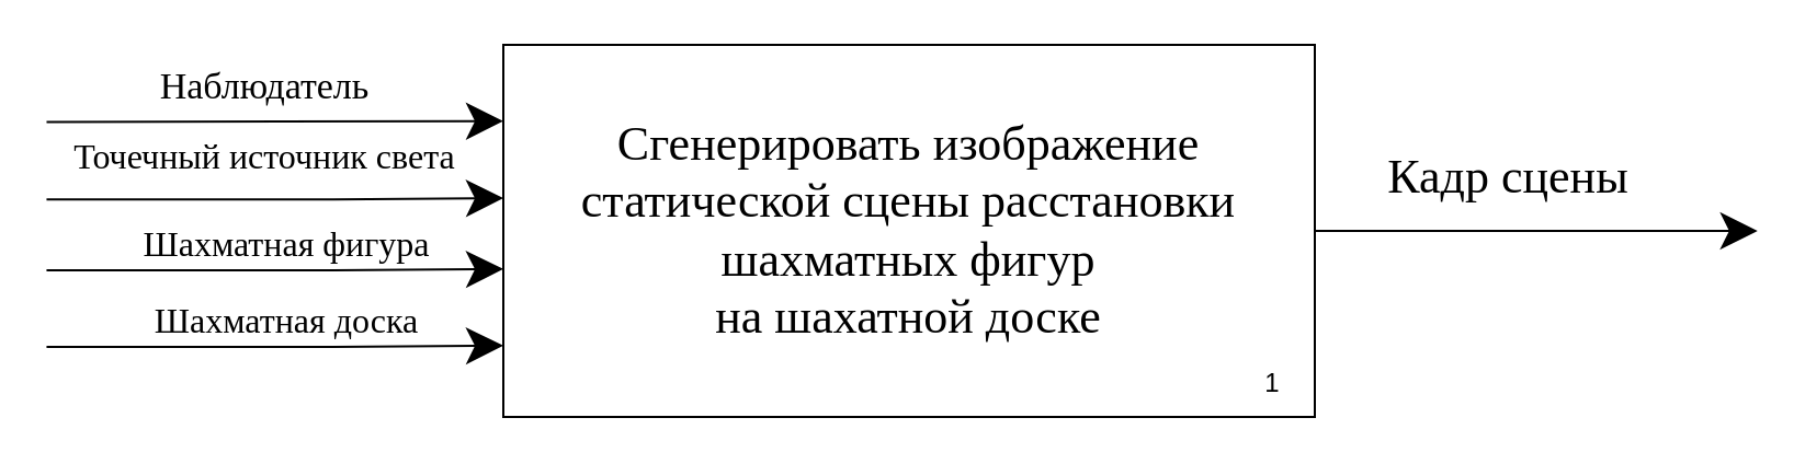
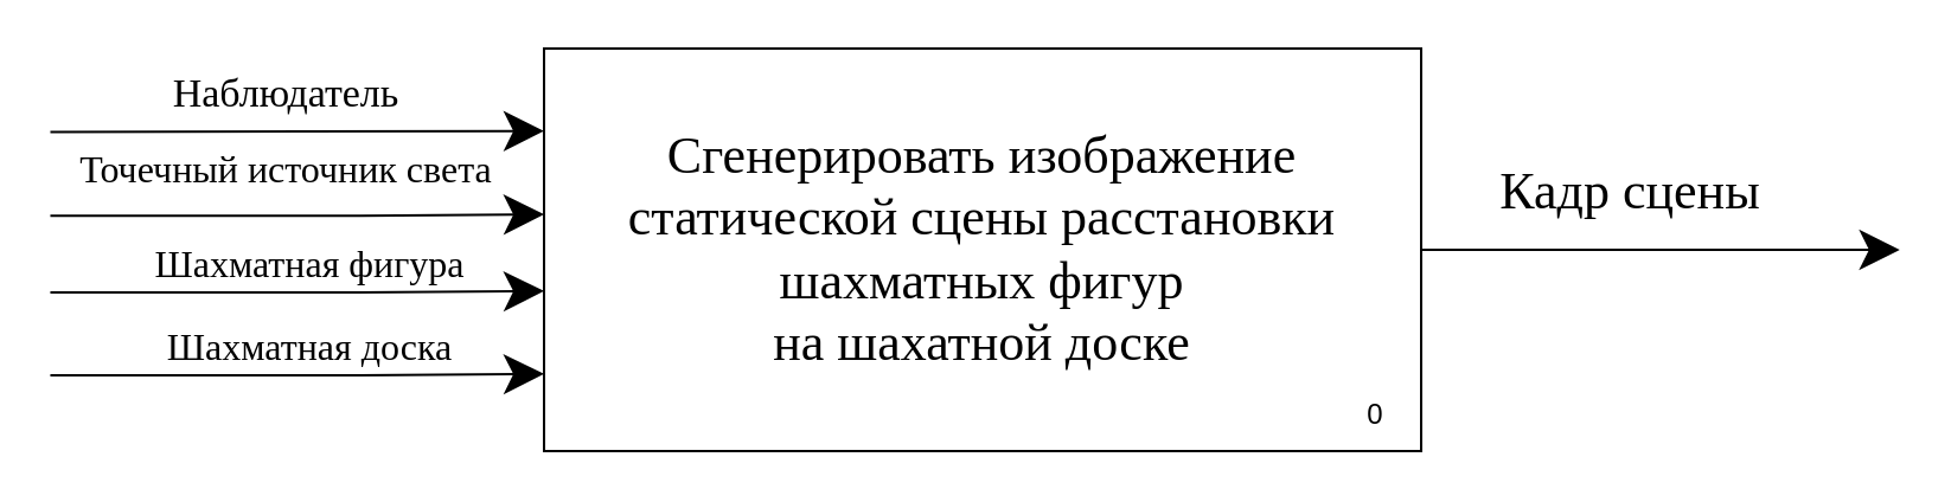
- <mxCell id="13" value="1" style="text;html=1;strokeColor=none;fillColor=none;align=center;verticalAlign=middle;whiteSpace=wrap;rounded=0;" vertex="1" parent="1"><mxGeometry x="550" y="160" width="60" height="30" as="geometry" /></mxCell>
+ <mxCell id="13" value="0" style="text;html=1;strokeColor=none;fillColor=none;align=center;verticalAlign=middle;whiteSpace=wrap;rounded=0;" vertex="1" parent="1"><mxGeometry x="550" y="160" width="60" height="30" as="geometry" /></mxCell>
